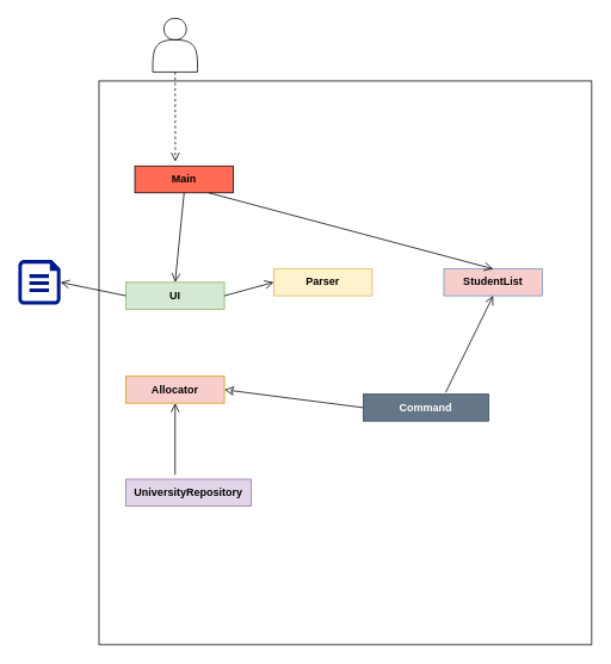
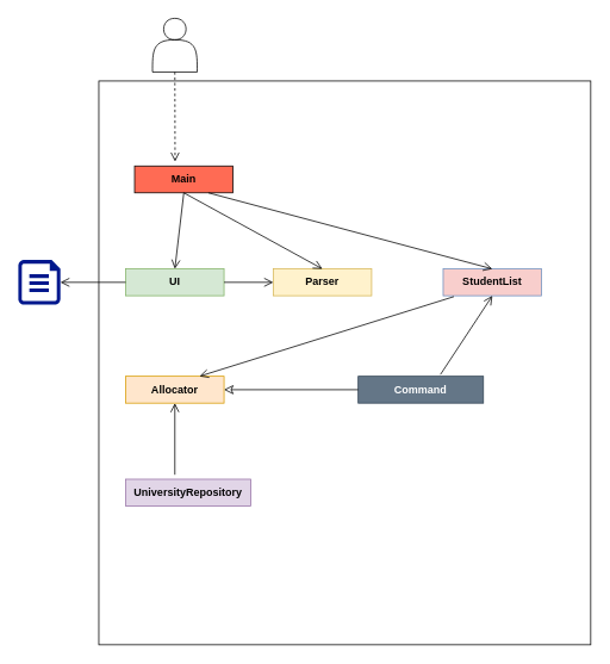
+ <mxCell id="9" value="" style="endArrow=open;startArrow=none;endFill=0;startFill=0;endSize=8;html=1;verticalAlign=bottom;labelBackgroundColor=none;strokeWidth=1;rounded=0;exitX=0.5;exitY=1;exitDx=0;exitDy=0;entryX=0.5;entryY=0;entryDx=0;entryDy=0;" edge="1" parent="1" source="5" target="7"><mxGeometry width="160" relative="1" as="geometry"><mxPoint x="160" y="250" as="sourcePoint" /><mxPoint x="320" y="250" as="targetPoint" /></mxGeometry></mxCell>
- <mxCell id="6" value="UI" style="fontStyle=1;whiteSpace=wrap;html=1;fillColor=#d5e8d4;strokeColor=#82b366;" vertex="1" parent="1"><mxGeometry x="140" y="315" width="110" height="30" as="geometry" /></mxCell>
+ <mxCell id="6" value="UI" style="fontStyle=1;whiteSpace=wrap;html=1;fillColor=#d5e8d4;strokeColor=#82b366;" vertex="1" parent="1"><mxGeometry x="140" y="300" width="110" height="30" as="geometry" /></mxCell>
+ <mxCell id="21" value="" style="endArrow=open;startArrow=none;endFill=0;startFill=0;endSize=8;html=1;verticalAlign=bottom;labelBackgroundColor=none;strokeWidth=1;rounded=0;exitX=0.109;exitY=1.033;exitDx=0;exitDy=0;entryX=0.75;entryY=0;entryDx=0;entryDy=0;exitPerimeter=0;" edge="1" parent="1" source="8" target="14"><mxGeometry width="160" relative="1" as="geometry"><mxPoint x="370" y="340" as="sourcePoint" /><mxPoint x="480" y="430" as="targetPoint" /></mxGeometry></mxCell>
- <mxCell id="14" value="Allocator" style="fontStyle=1;whiteSpace=wrap;html=1;fillColor=#f8cecc;strokeColor=#d79b00;" vertex="1" parent="1"><mxGeometry x="140" y="420" width="110" height="30" as="geometry" /></mxCell>
+ <mxCell id="14" value="Allocator" style="fontStyle=1;whiteSpace=wrap;html=1;fillColor=#ffe6cc;strokeColor=#d79b00;" vertex="1" parent="1"><mxGeometry x="140" y="420" width="110" height="30" as="geometry" /></mxCell>
- <mxCell id="12" value="Command" style="fontStyle=1;whiteSpace=wrap;html=1;fillColor=#647687;fontColor=#ffffff;strokeColor=#314354;" vertex="1" parent="1"><mxGeometry x="405" y="440" width="140" height="30" as="geometry" /></mxCell>
+ <mxCell id="12" value="Command" style="fontStyle=1;whiteSpace=wrap;html=1;fillColor=#647687;fontColor=#ffffff;strokeColor=#314354;" vertex="1" parent="1"><mxGeometry x="400" y="420" width="140" height="30" as="geometry" /></mxCell>
